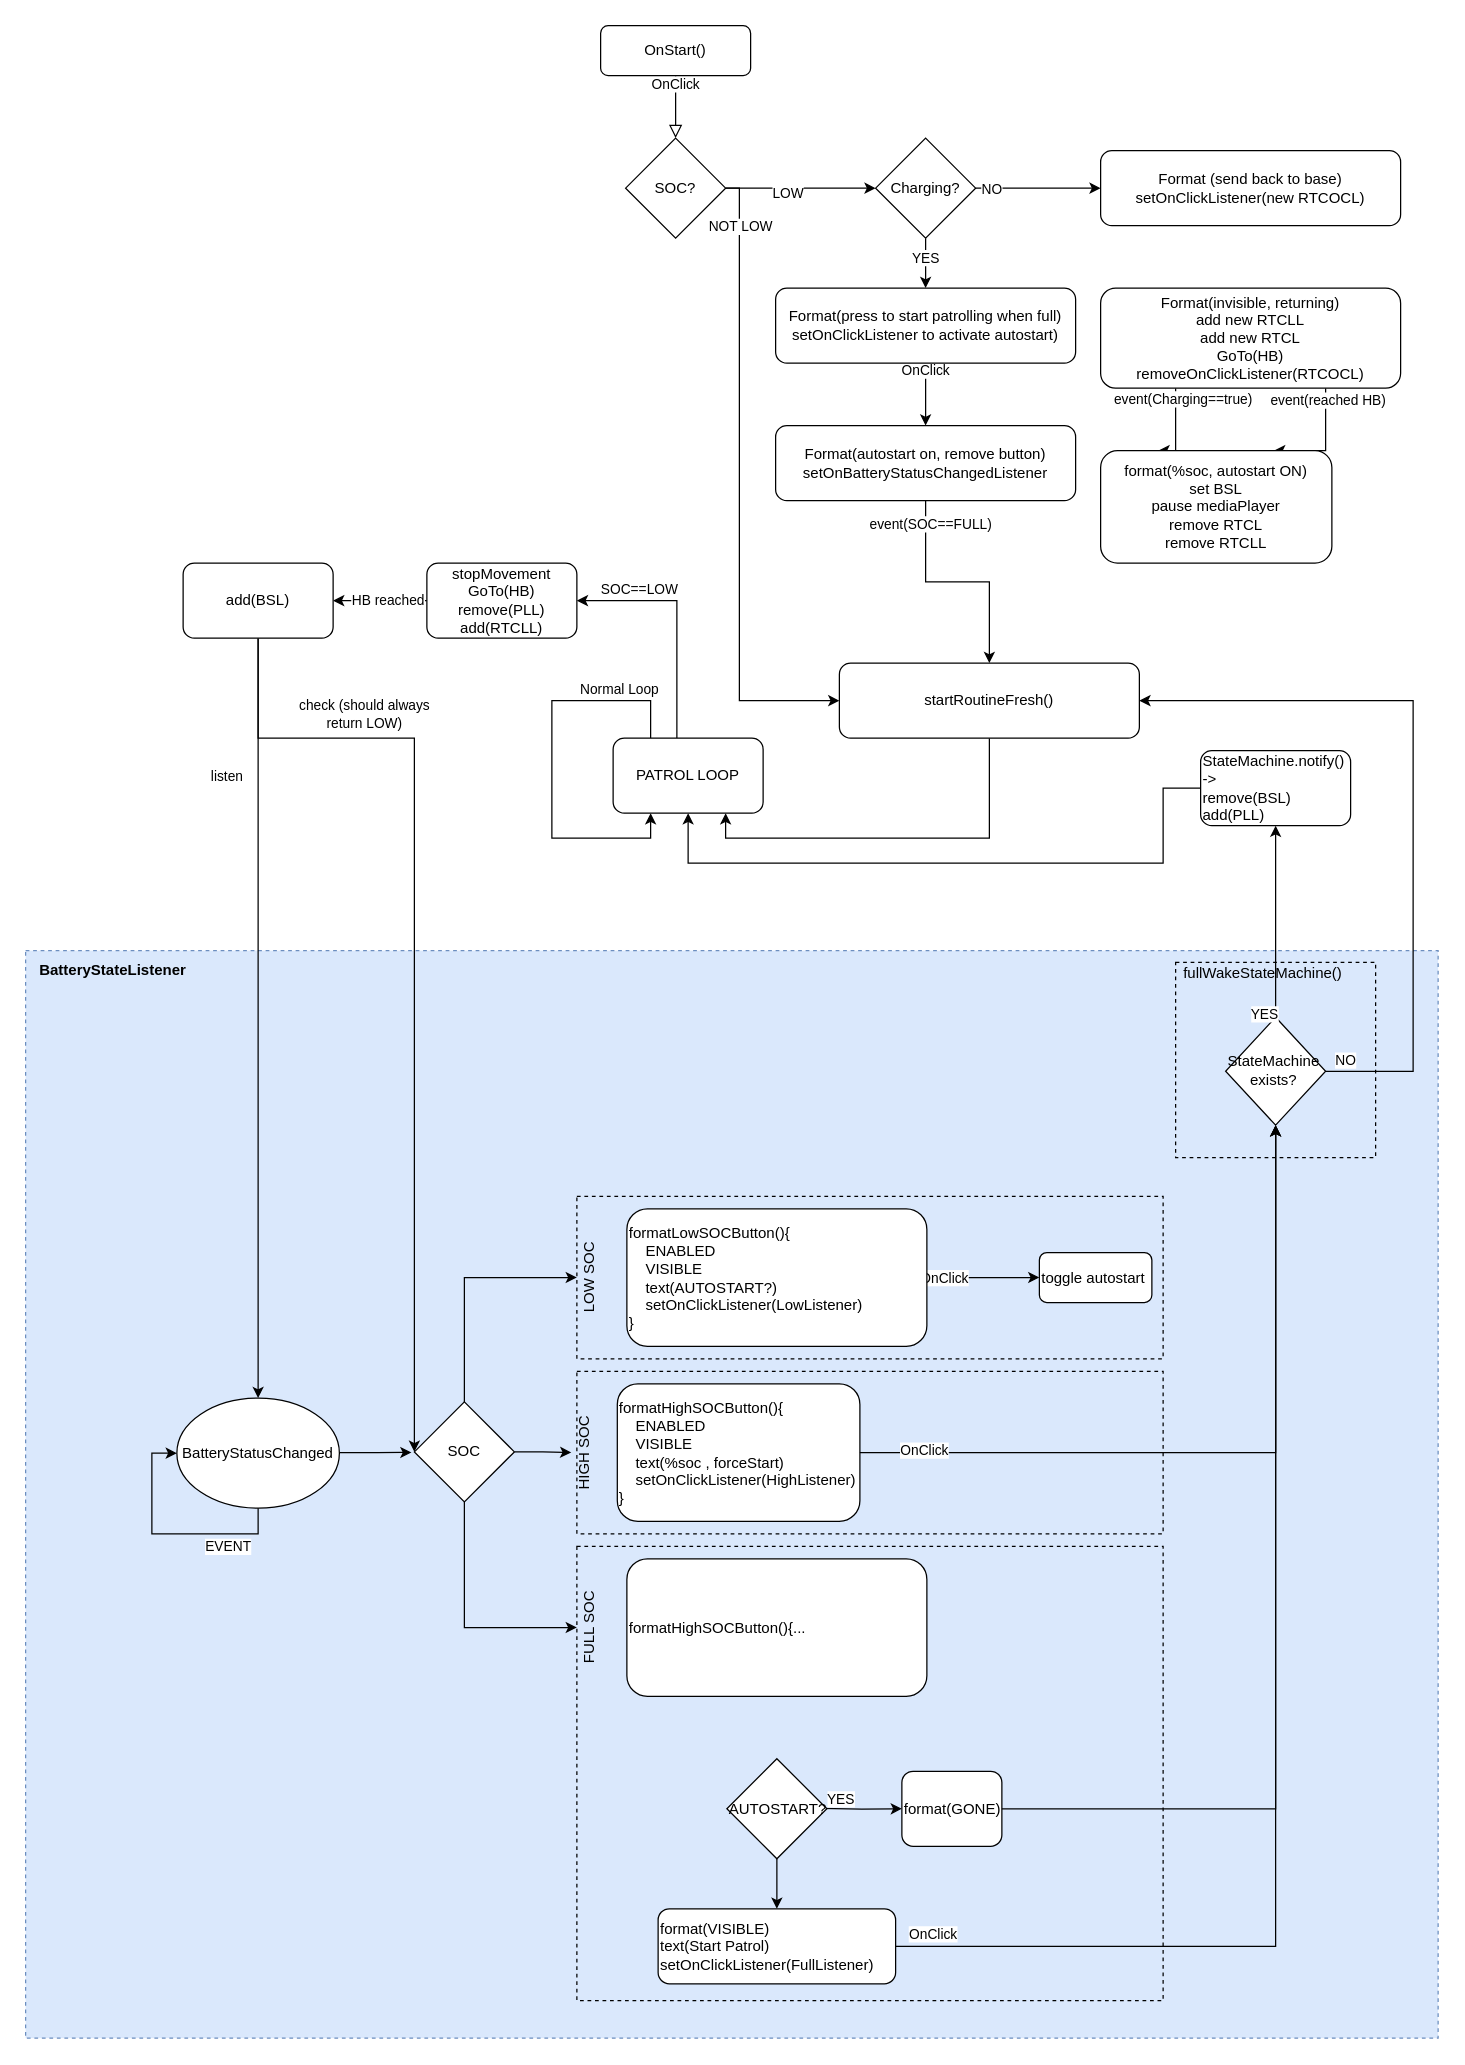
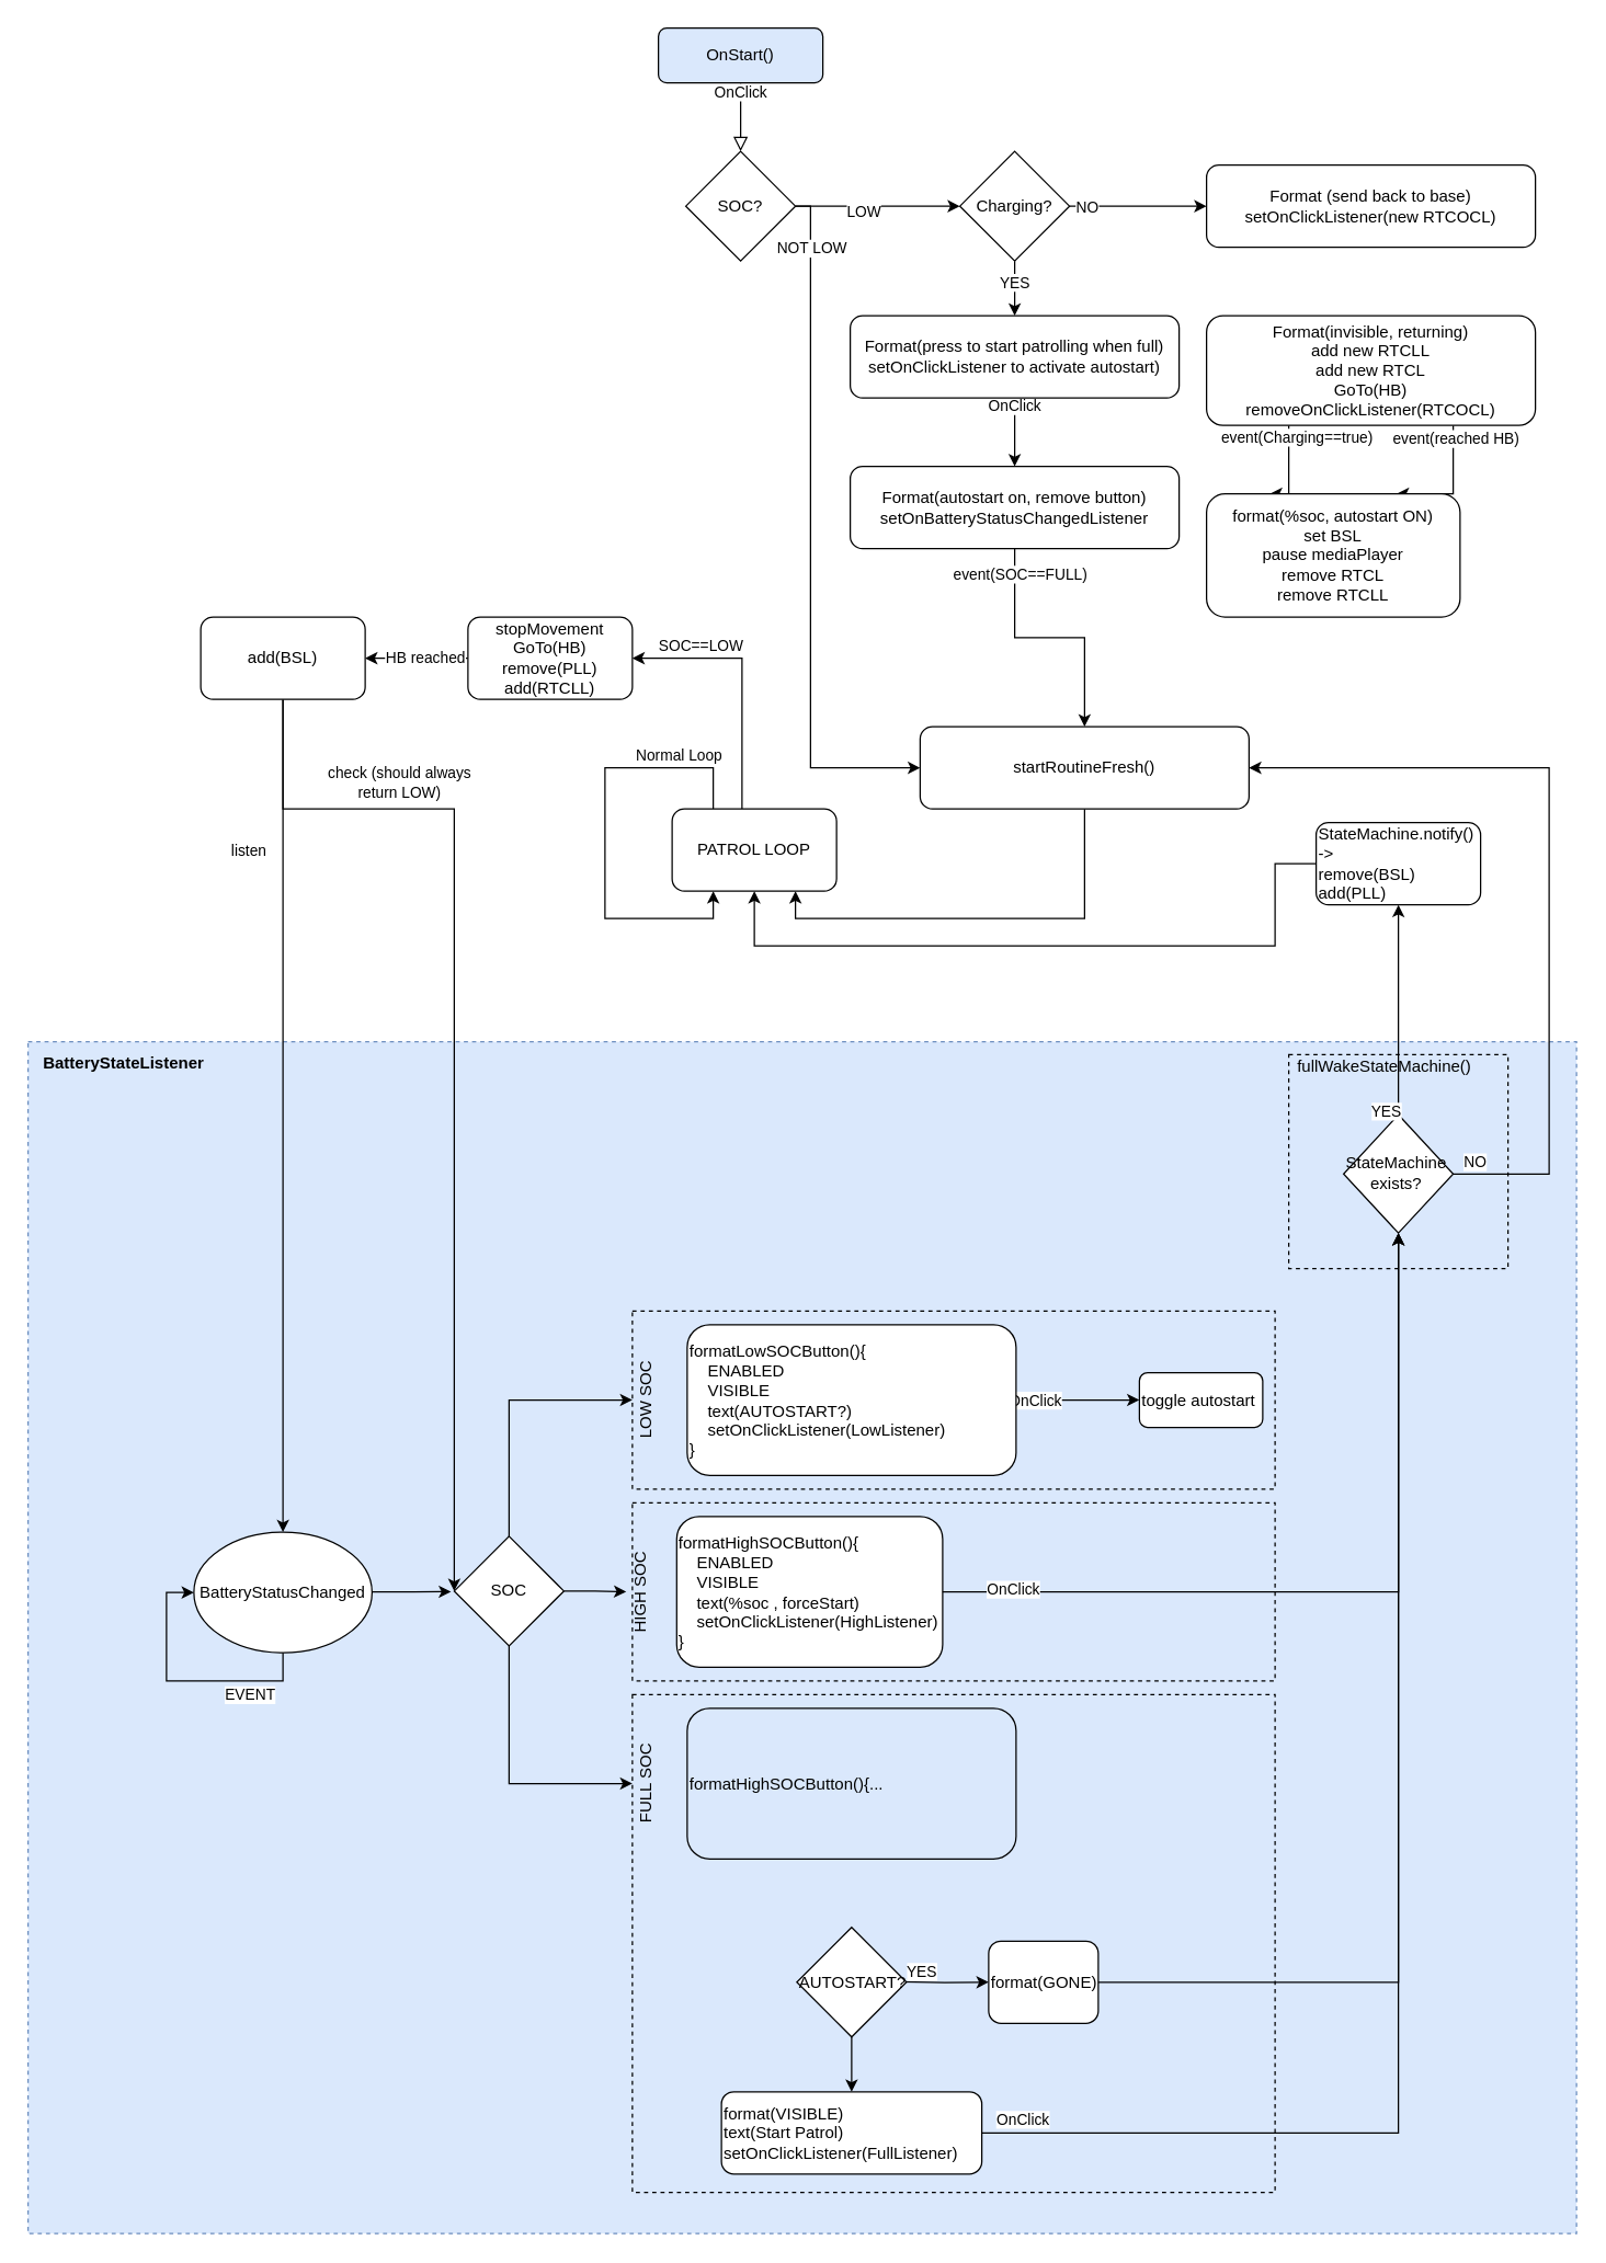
- <mxCell id="6" value="OnStart()" style="rounded=1;whiteSpace=wrap;html=1;fontSize=12;glass=0;strokeWidth=1;shadow=0;" parent="1" vertex="1"><mxGeometry x="480" y="20" width="120" height="40" as="geometry" /></mxCell>
+ <mxCell id="6" value="OnStart()" style="rounded=1;whiteSpace=wrap;html=1;fontSize=12;glass=0;strokeWidth=1;shadow=0;fillColor=#dae8fc;" parent="1" vertex="1"><mxGeometry x="480" y="20" width="120" height="40" as="geometry" /></mxCell>
- <mxCell id="35" value="&lt;div&gt;formatHighSOCButton(){...&lt;/div&gt;" style="rounded=1;whiteSpace=wrap;html=1;align=left;" vertex="1" parent="1"><mxGeometry x="501" y="1246.5" width="240" height="110" as="geometry" /></mxCell>
+ <mxCell id="35" value="&lt;div&gt;formatHighSOCButton(){...&lt;/div&gt;" style="rounded=1;whiteSpace=wrap;html=1;align=left;fillColor=#dae8fc;" vertex="1" parent="1"><mxGeometry x="501" y="1246.5" width="240" height="110" as="geometry" /></mxCell>
